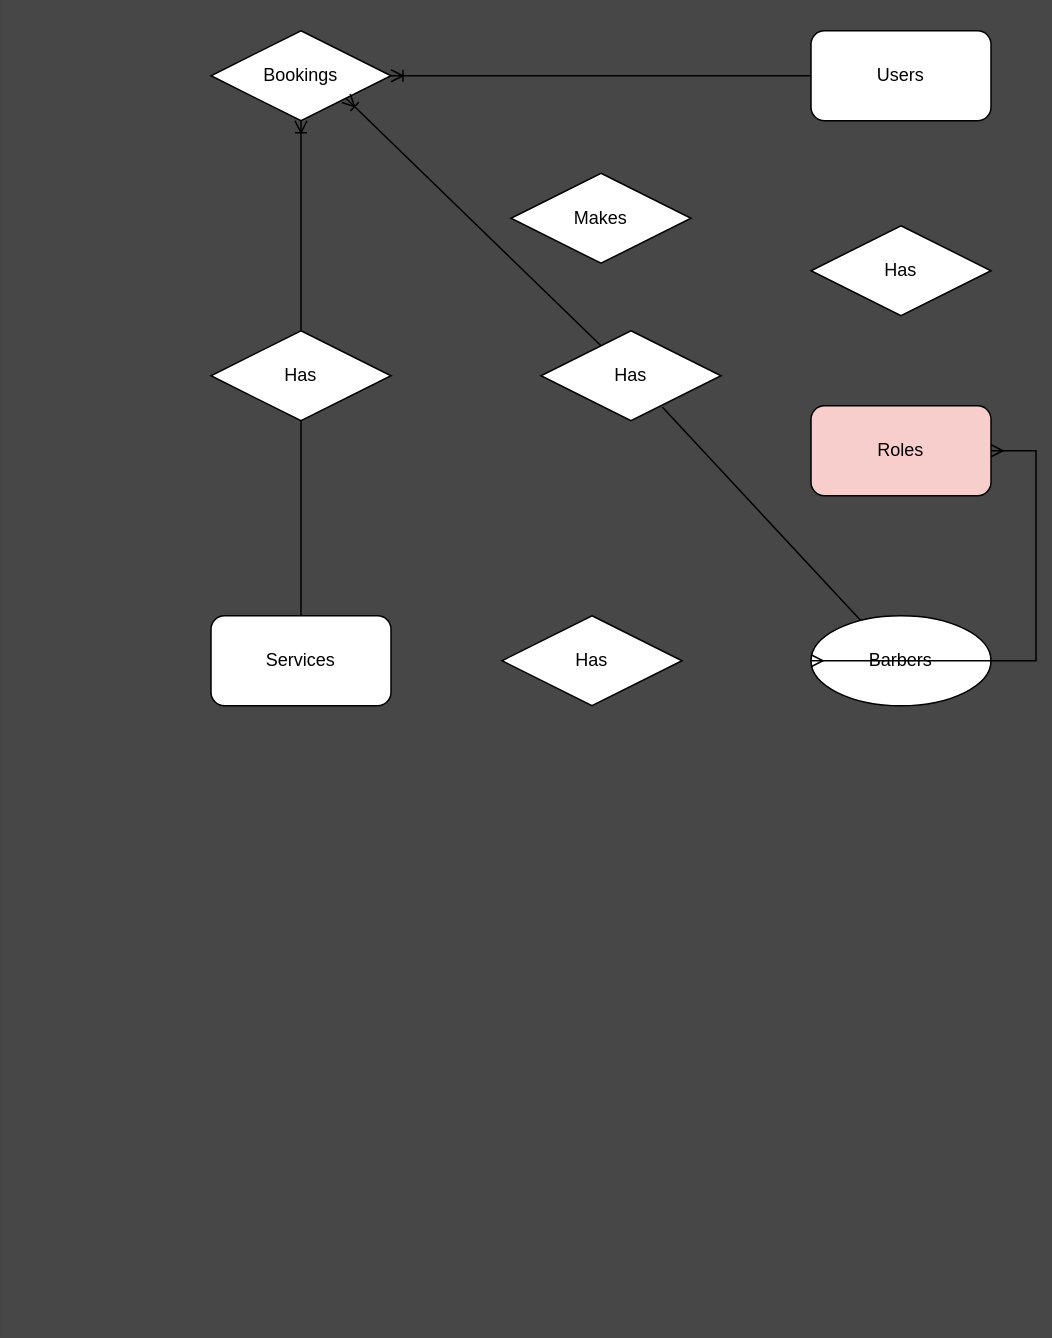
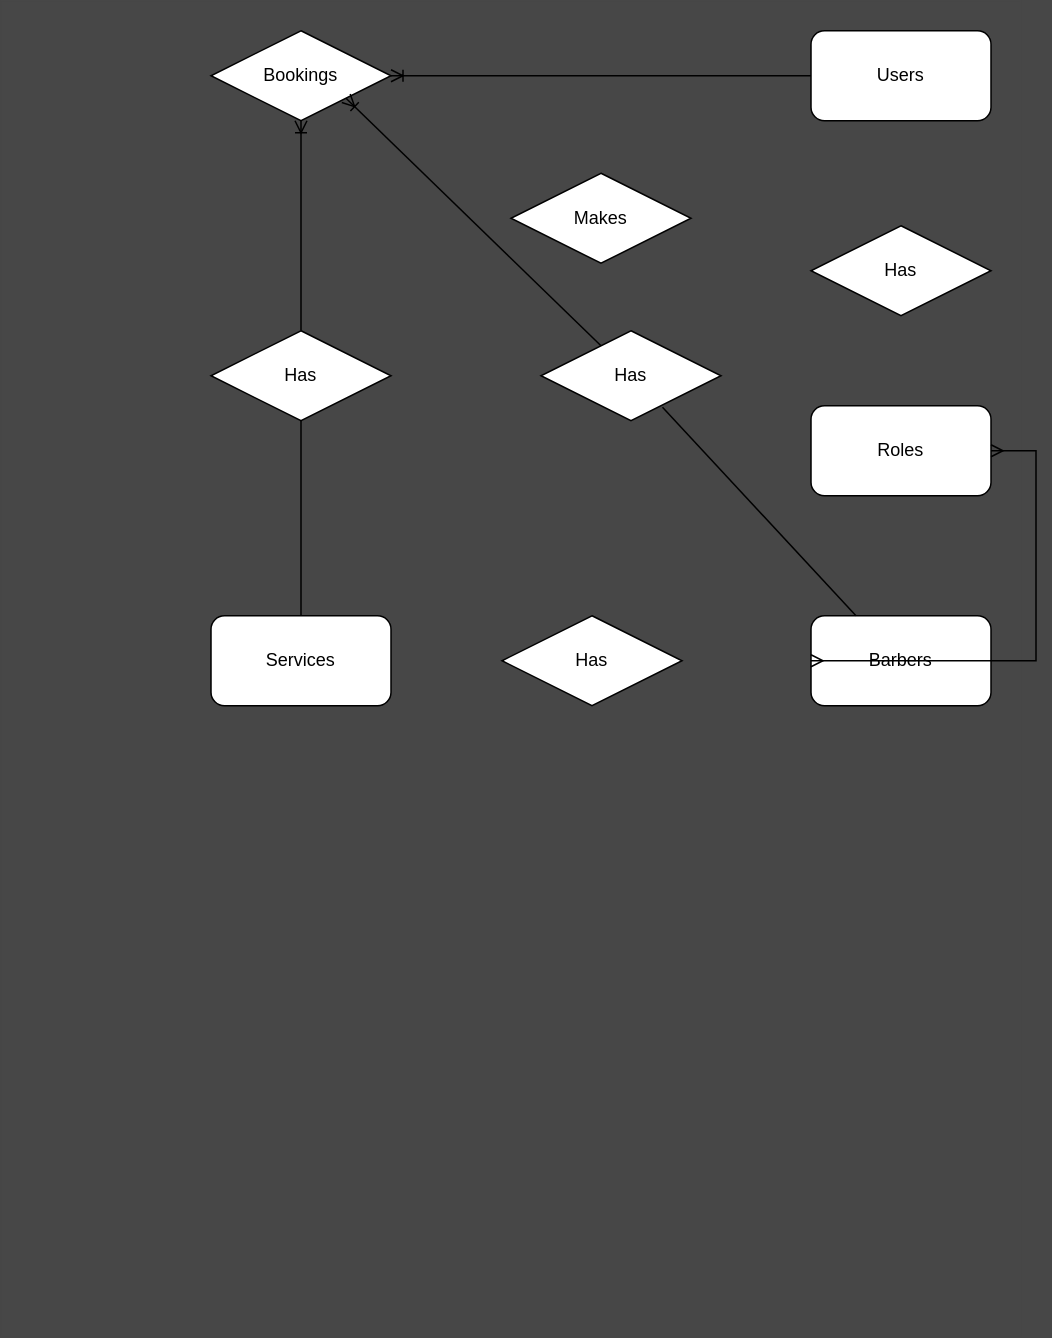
- <mxCell id="8" value="Roles" style="rounded=1;whiteSpace=wrap;html=1;fillColor=#f8cecc;" parent="1" vertex="1"><mxGeometry x="540" y="270" width="120" height="60" as="geometry" /></mxCell>
+ <mxCell id="8" value="Roles" style="rounded=1;whiteSpace=wrap;html=1;" parent="1" vertex="1"><mxGeometry x="540" y="270" width="120" height="60" as="geometry" /></mxCell>
- <mxCell id="5" value="Barbers" style="ellipse;whiteSpace=wrap;html=1;" parent="1" vertex="1"><mxGeometry x="540" y="410" width="120" height="60" as="geometry" /></mxCell>
+ <mxCell id="5" value="Barbers" style="rounded=1;whiteSpace=wrap;html=1;" parent="1" vertex="1"><mxGeometry x="540" y="410" width="120" height="60" as="geometry" /></mxCell>
